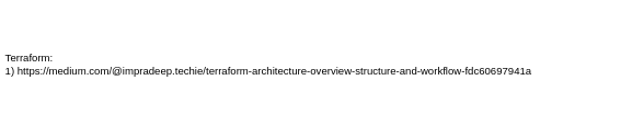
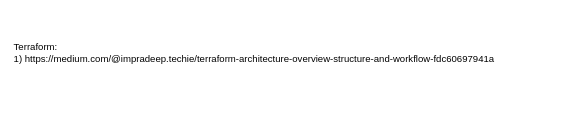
- <mxCell id="2" value="&lt;font style=&quot;font-size: 16px;&quot;&gt;Terraform:&lt;/font&gt;&lt;div&gt;&lt;span style=&quot;font-size: 16px;&quot;&gt;1) https://medium.com/@impradeep.techie/terraform-architecture-overview-structure-and-workflow-fdc60697941a&lt;/span&gt;&lt;br&gt;&lt;div&gt;&lt;br&gt;&lt;/div&gt;&lt;/div&gt;" style="text;html=1;align=left;verticalAlign=middle;whiteSpace=wrap;rounded=0;" vertex="1" parent="1"><mxGeometry x="5" y="30" width="920" height="150" as="geometry" /></mxCell>
+ <mxCell id="2" value="&lt;font style=&quot;font-size: 16px;&quot;&gt;Terraform:&lt;/font&gt;&lt;div&gt;&lt;span style=&quot;font-size: 16px;&quot;&gt;1) https://medium.com/@impradeep.techie/terraform-architecture-overview-structure-and-workflow-fdc60697941a&lt;/span&gt;&lt;br&gt;&lt;div&gt;&lt;br&gt;&lt;/div&gt;&lt;/div&gt;" style="text;html=1;align=left;verticalAlign=middle;whiteSpace=wrap;rounded=0;" vertex="1" parent="1"><mxGeometry x="20" y="20" width="920" height="150" as="geometry" /></mxCell>
